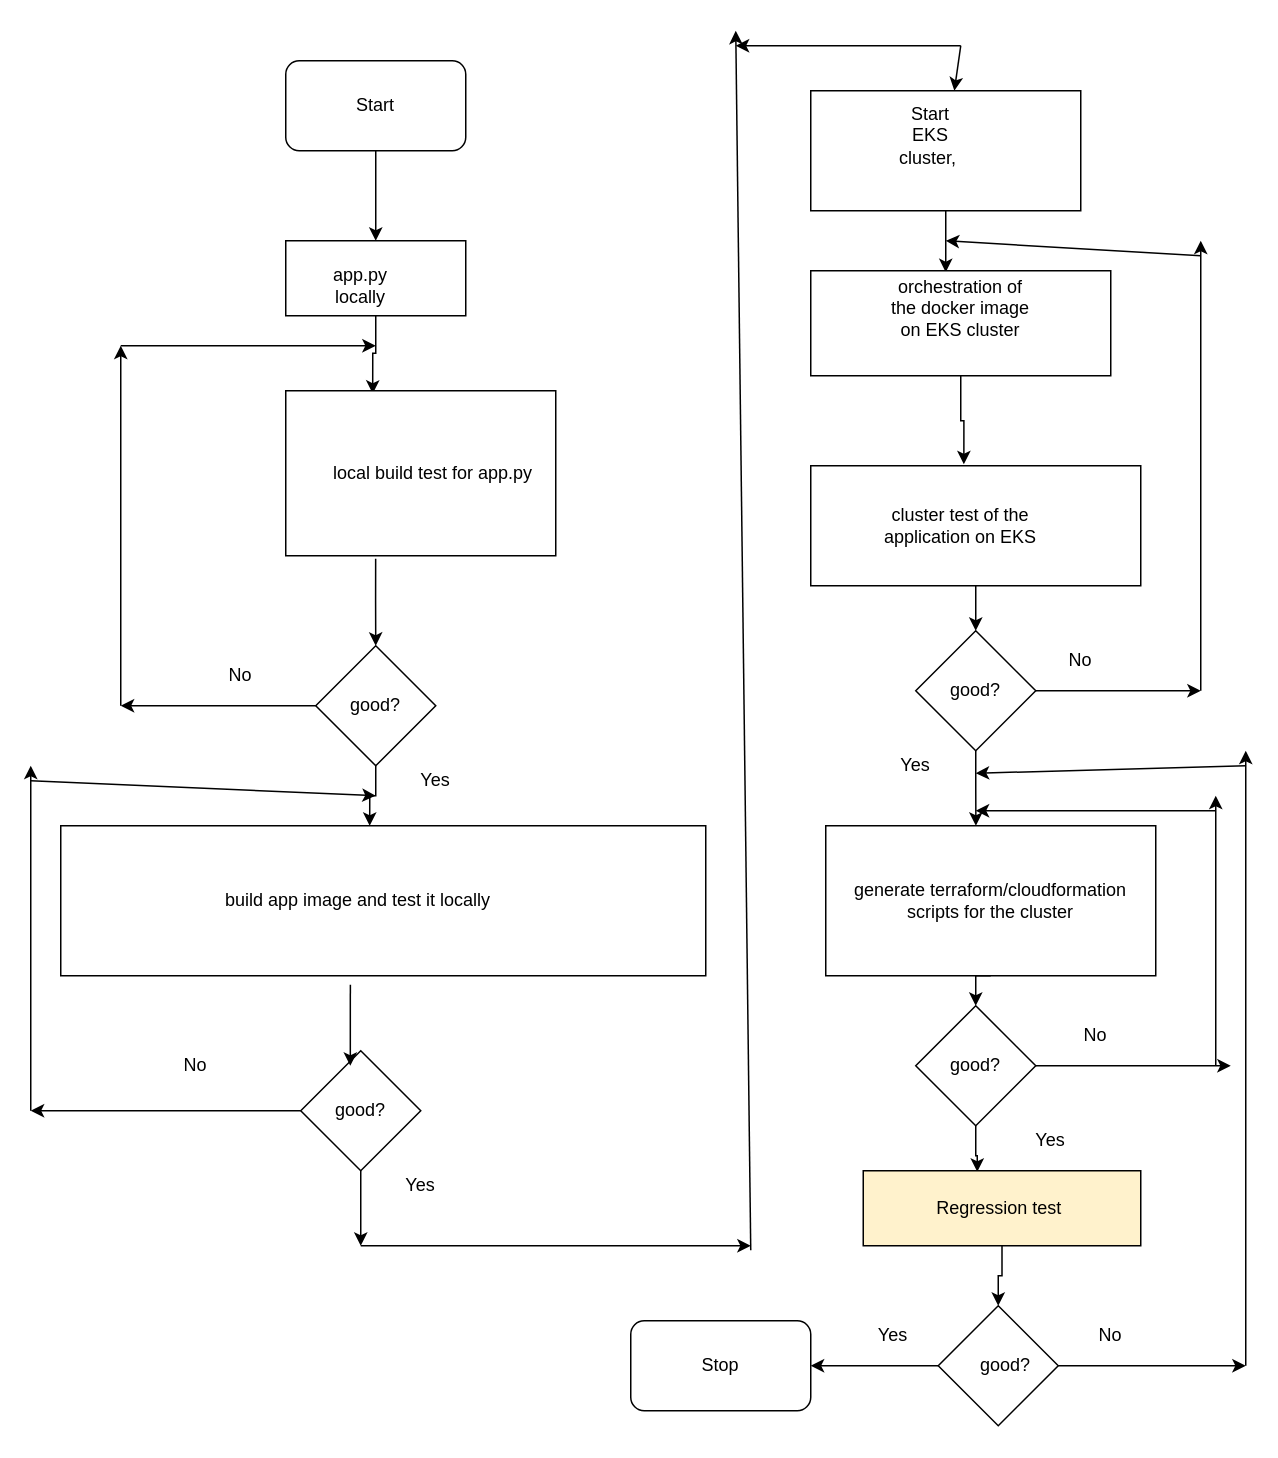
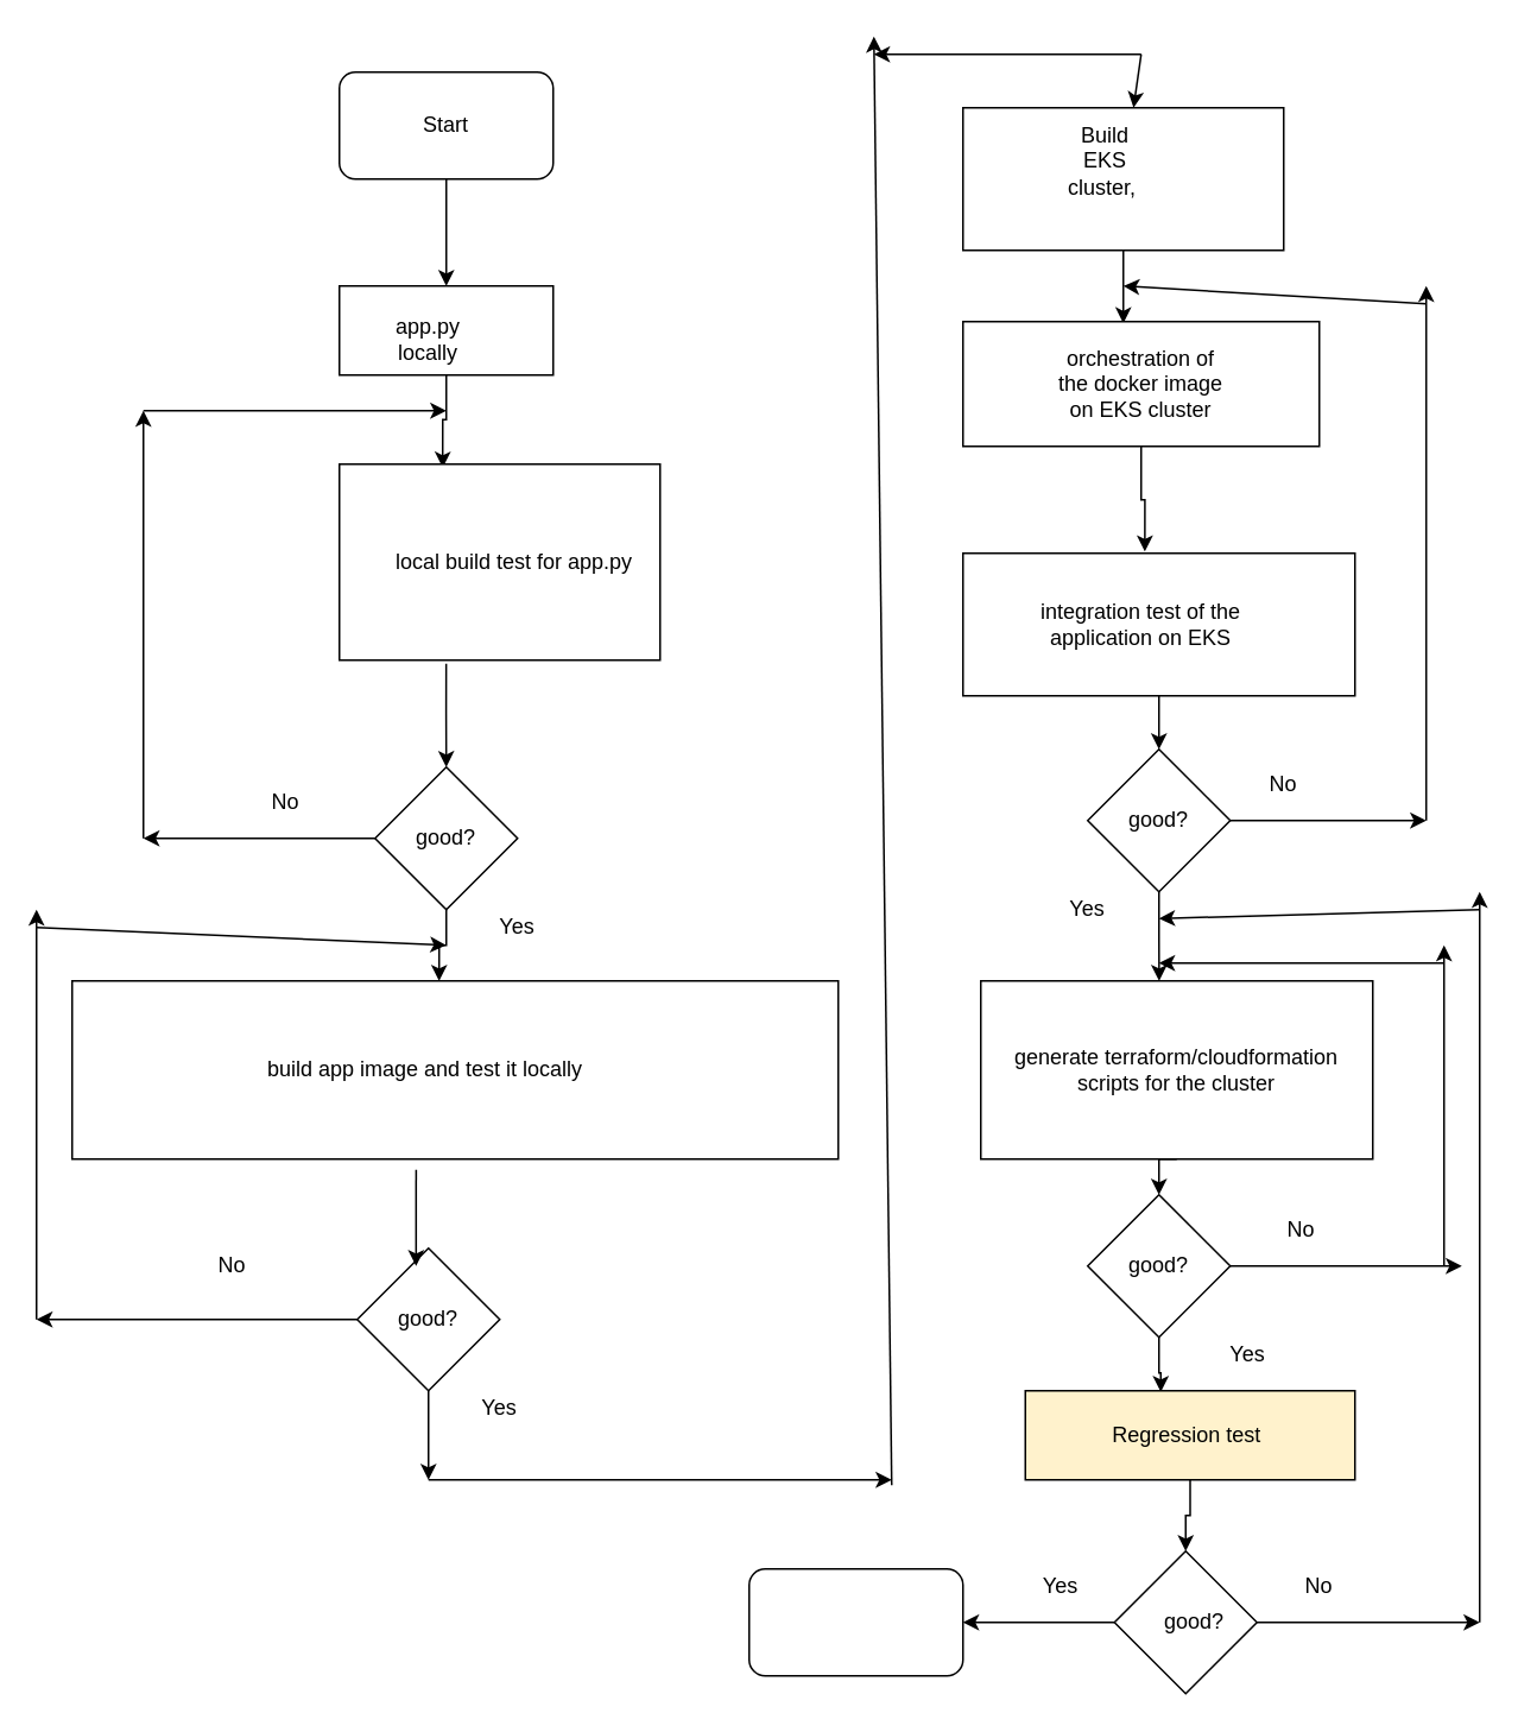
- <mxCell id="31" value="Start EKS cluster,&amp;nbsp;" style="text;html=1;strokeColor=none;fillColor=none;align=center;verticalAlign=middle;whiteSpace=wrap;rounded=0;" vertex="1" parent="1"><mxGeometry x="600" y="80" width="40" height="20" as="geometry" /></mxCell>
+ <mxCell id="31" value="Build EKS cluster,&amp;nbsp;" style="text;html=1;strokeColor=none;fillColor=none;align=center;verticalAlign=middle;whiteSpace=wrap;rounded=0;" vertex="1" parent="1"><mxGeometry x="600" y="80" width="40" height="20" as="geometry" /></mxCell>
- <mxCell id="39" value="orchestration of the docker image on EKS cluster" style="text;html=1;strokeColor=none;fillColor=none;align=center;verticalAlign=middle;whiteSpace=wrap;rounded=0;" vertex="1" parent="1"><mxGeometry x="590" y="190" width="100" height="30" as="geometry" /></mxCell>
+ <mxCell id="39" value="orchestration of the docker image on EKS cluster" style="text;html=1;strokeColor=none;fillColor=none;align=center;verticalAlign=middle;whiteSpace=wrap;rounded=0;" vertex="1" parent="1"><mxGeometry x="590" y="200" width="100" height="30" as="geometry" /></mxCell>
- <mxCell id="42" value="cluster test of the application on EKS" style="text;html=1;strokeColor=none;fillColor=none;align=center;verticalAlign=middle;whiteSpace=wrap;rounded=0;" vertex="1" parent="1"><mxGeometry x="575" y="320" width="130" height="60" as="geometry" /></mxCell>
+ <mxCell id="42" value="integration test of the application on EKS" style="text;html=1;strokeColor=none;fillColor=none;align=center;verticalAlign=middle;whiteSpace=wrap;rounded=0;" vertex="1" parent="1"><mxGeometry x="575" y="320" width="130" height="60" as="geometry" /></mxCell>
- <mxCell id="62" value="Stop" style="text;html=1;strokeColor=none;fillColor=none;align=center;verticalAlign=middle;whiteSpace=wrap;rounded=0;" vertex="1" parent="1"><mxGeometry x="460" y="900" width="40" height="20" as="geometry" /></mxCell>
